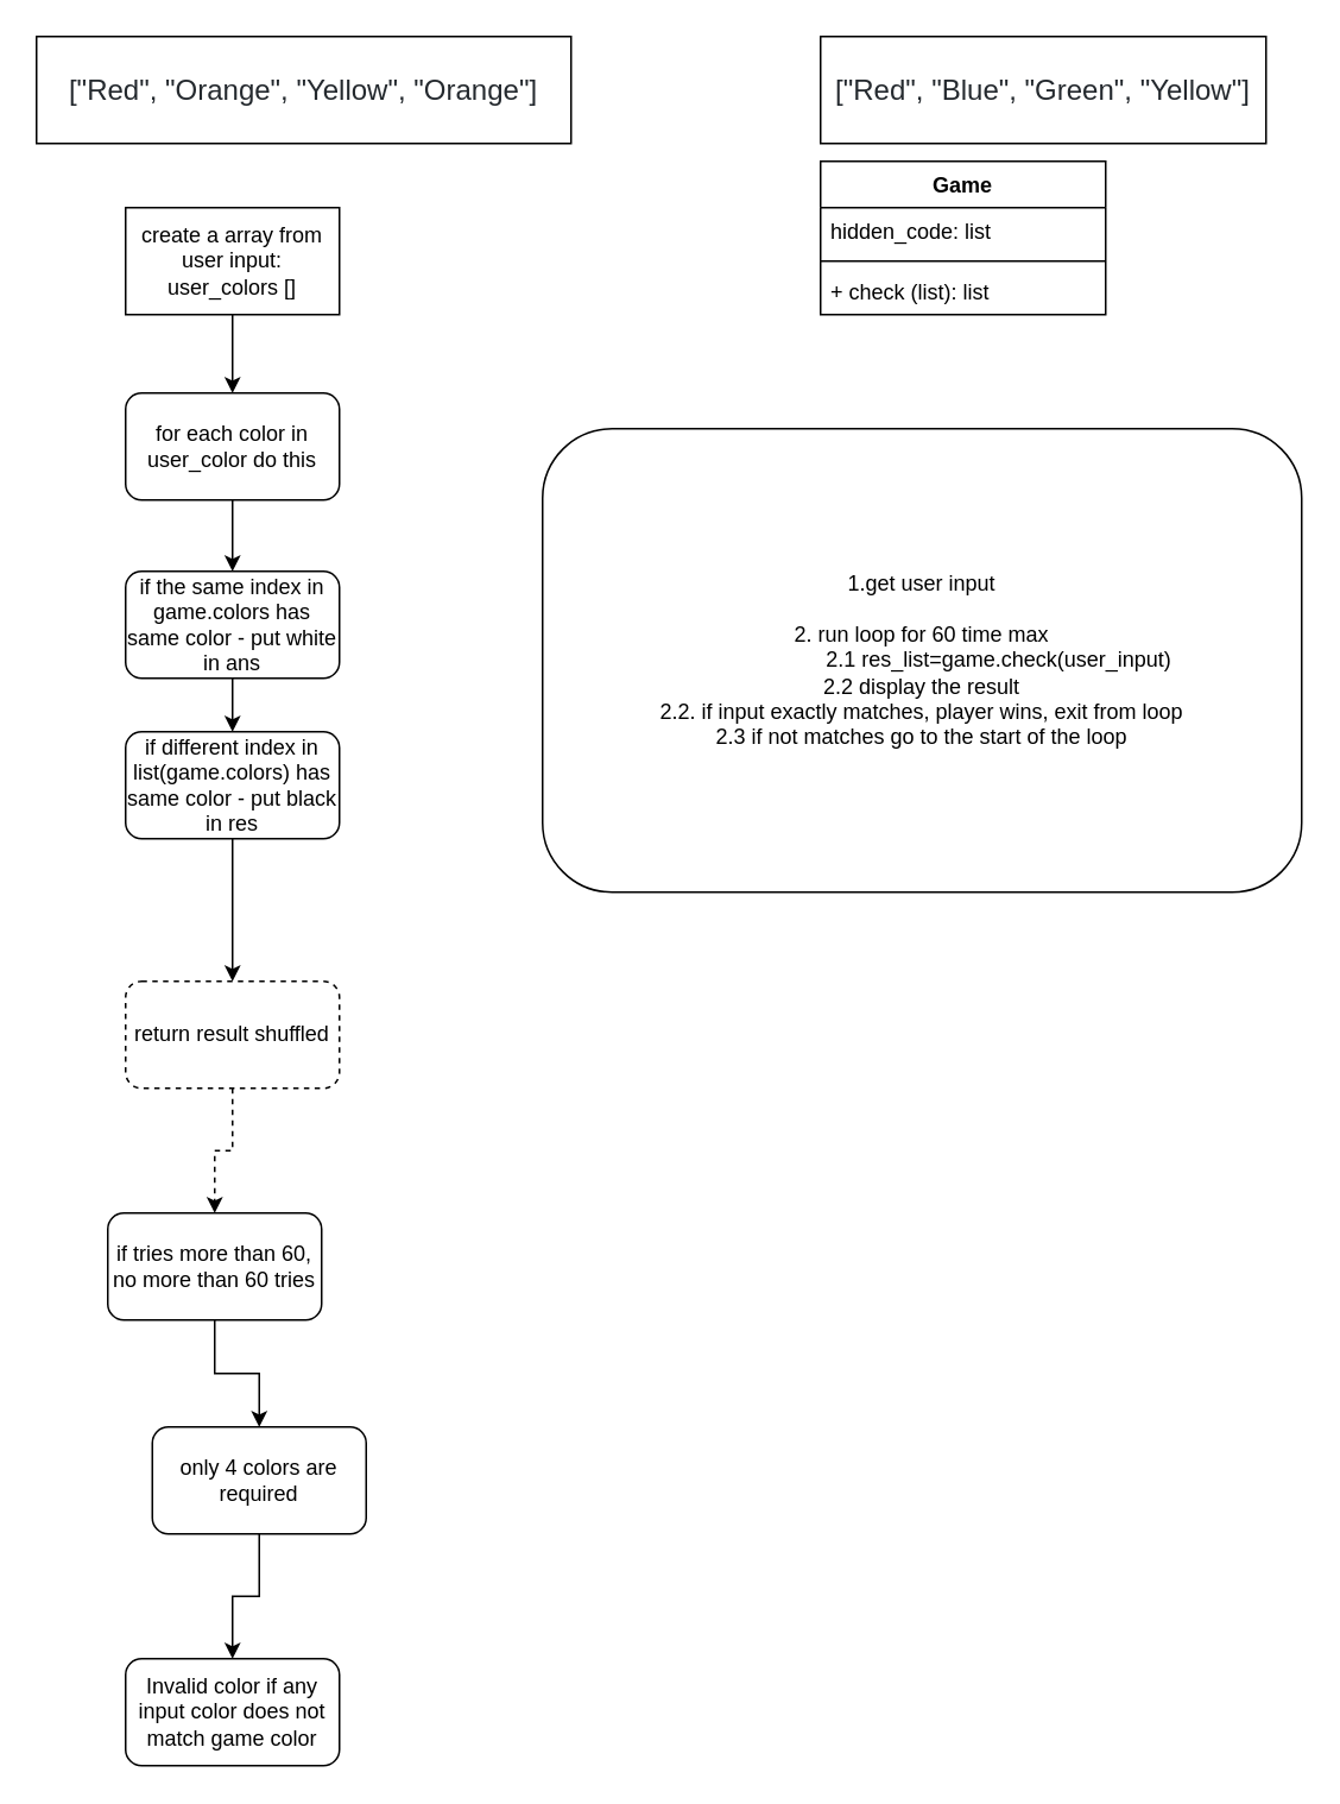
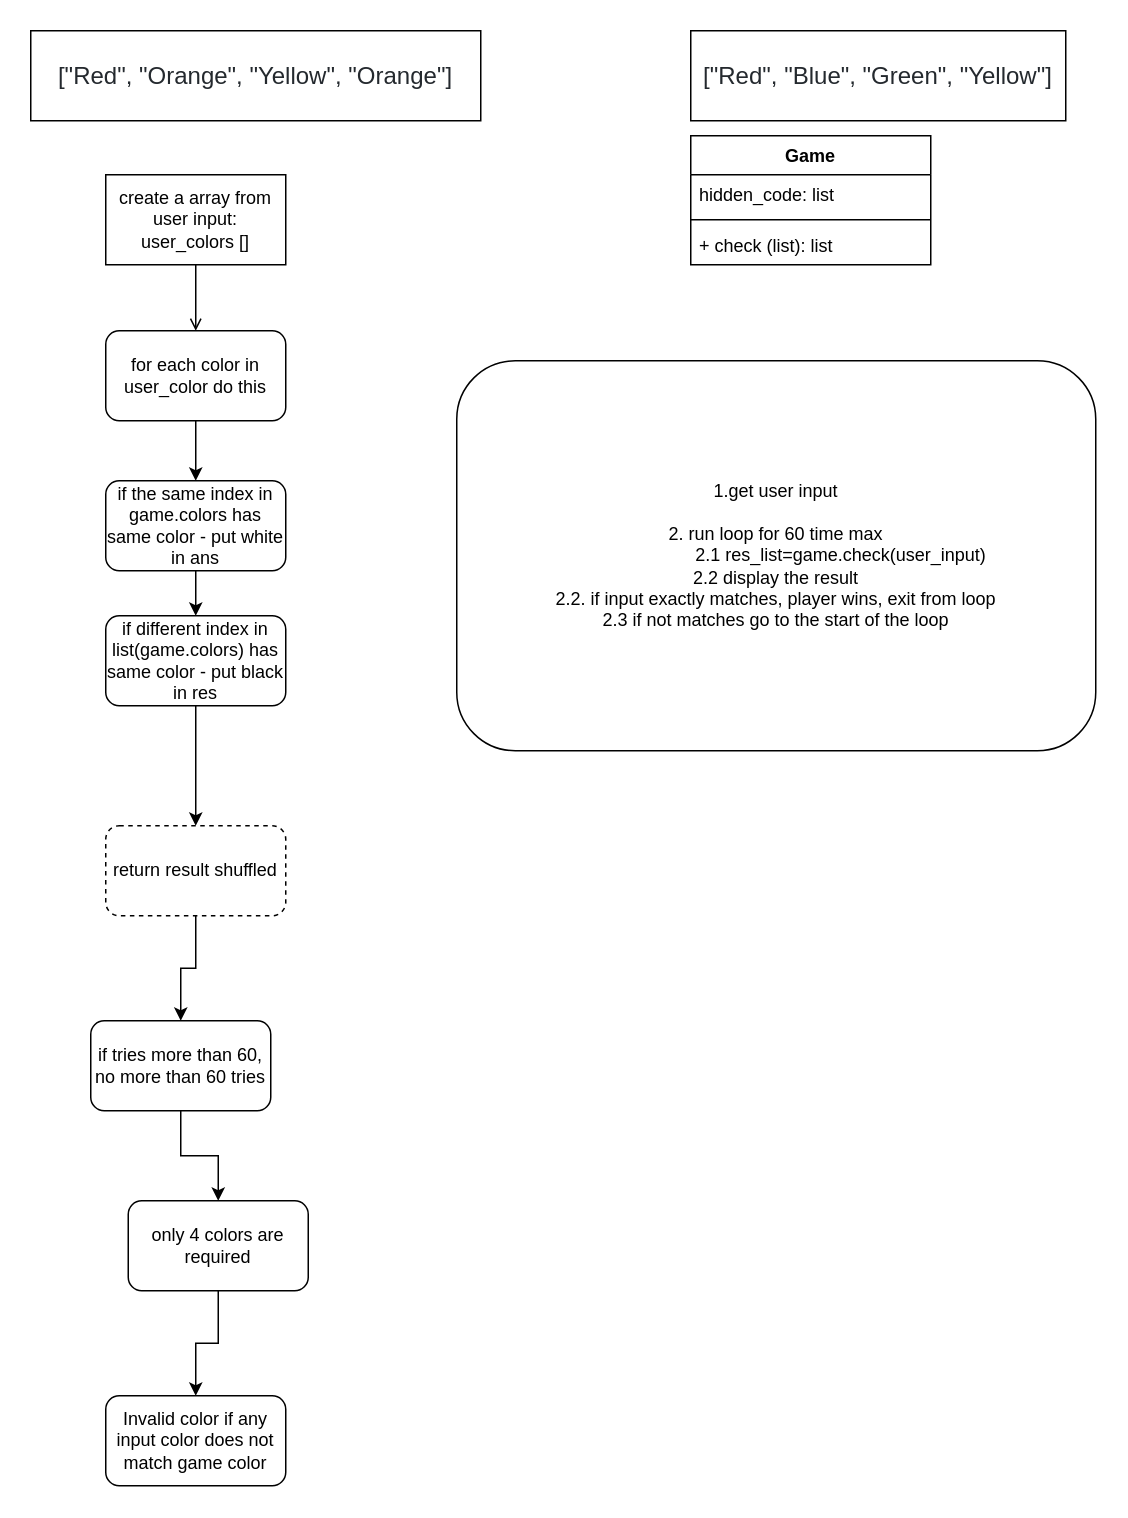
- <mxCell id="8" value="" style="edgeStyle=orthogonalEdgeStyle;rounded=0;orthogonalLoop=1;jettySize=auto;html=1;" edge="1" parent="1" source="9" target="11"><mxGeometry relative="1" as="geometry" /></mxCell>
+ <mxCell id="8" value="" style="edgeStyle=orthogonalEdgeStyle;rounded=0;orthogonalLoop=1;jettySize=auto;html=1;endArrow=open;" edge="1" parent="1" source="9" target="11"><mxGeometry relative="1" as="geometry" /></mxCell>
- <mxCell id="21" value="" style="edgeStyle=orthogonalEdgeStyle;rounded=0;orthogonalLoop=1;jettySize=auto;html=1;dashed=1;" edge="1" parent="1" source="22" target="17"><mxGeometry relative="1" as="geometry" /></mxCell>
+ <mxCell id="21" value="" style="edgeStyle=orthogonalEdgeStyle;rounded=0;orthogonalLoop=1;jettySize=auto;html=1;" edge="1" parent="1" source="22" target="17"><mxGeometry relative="1" as="geometry" /></mxCell>
